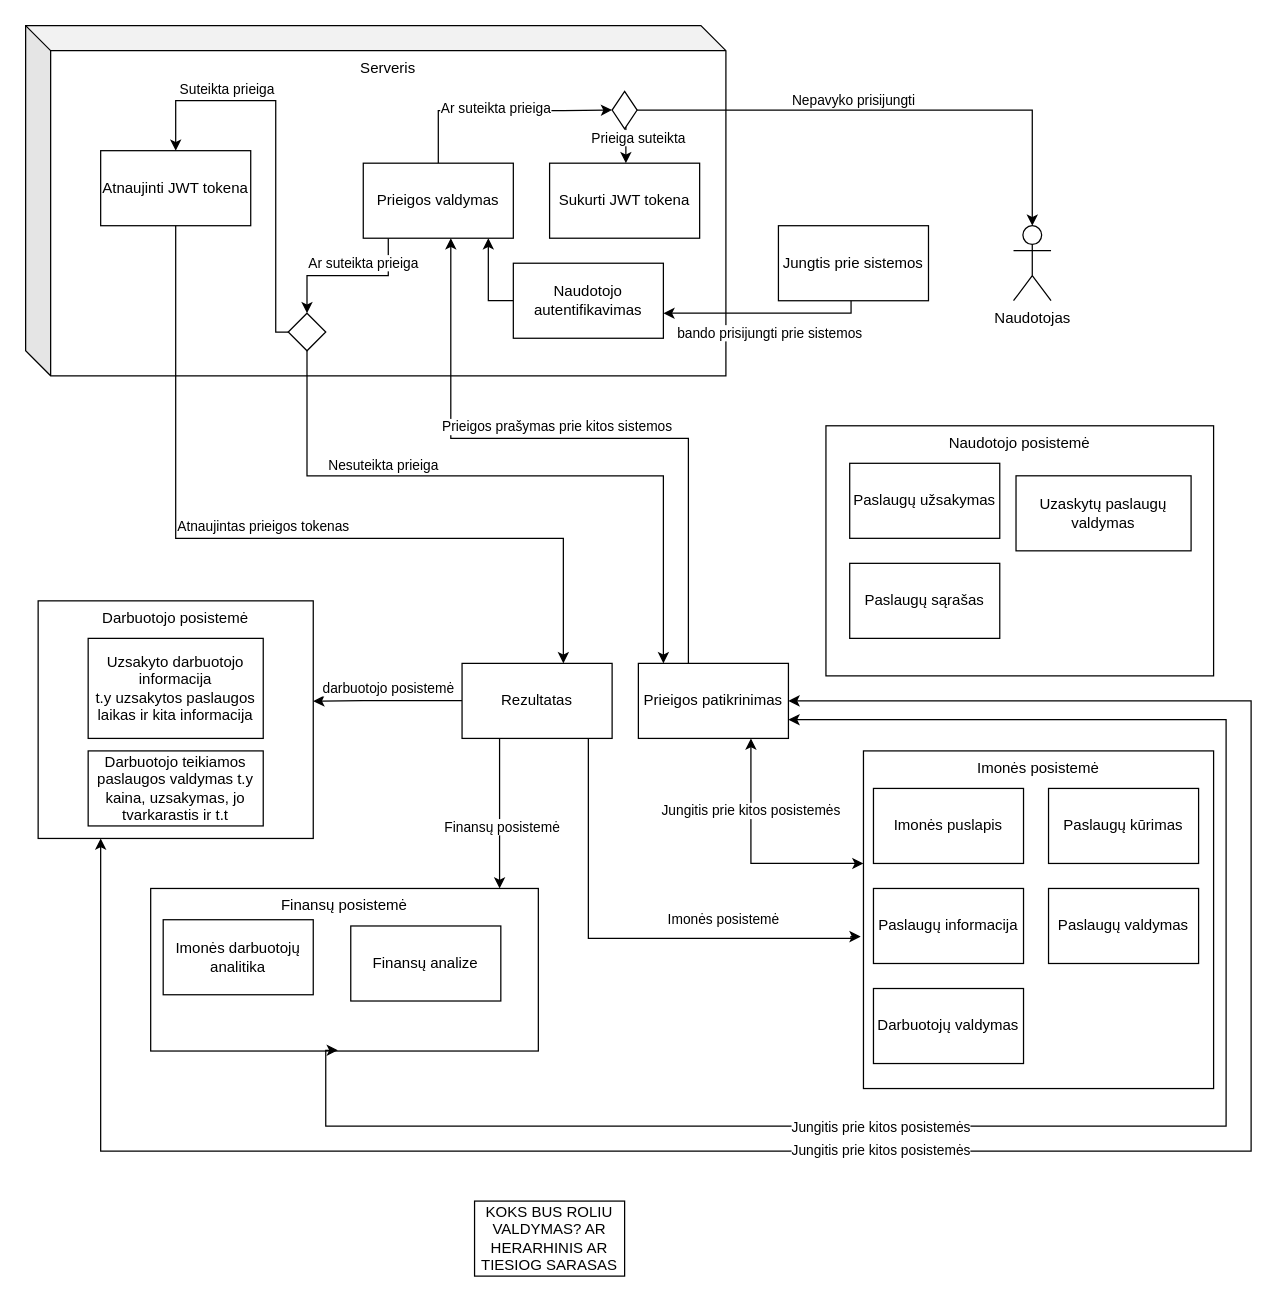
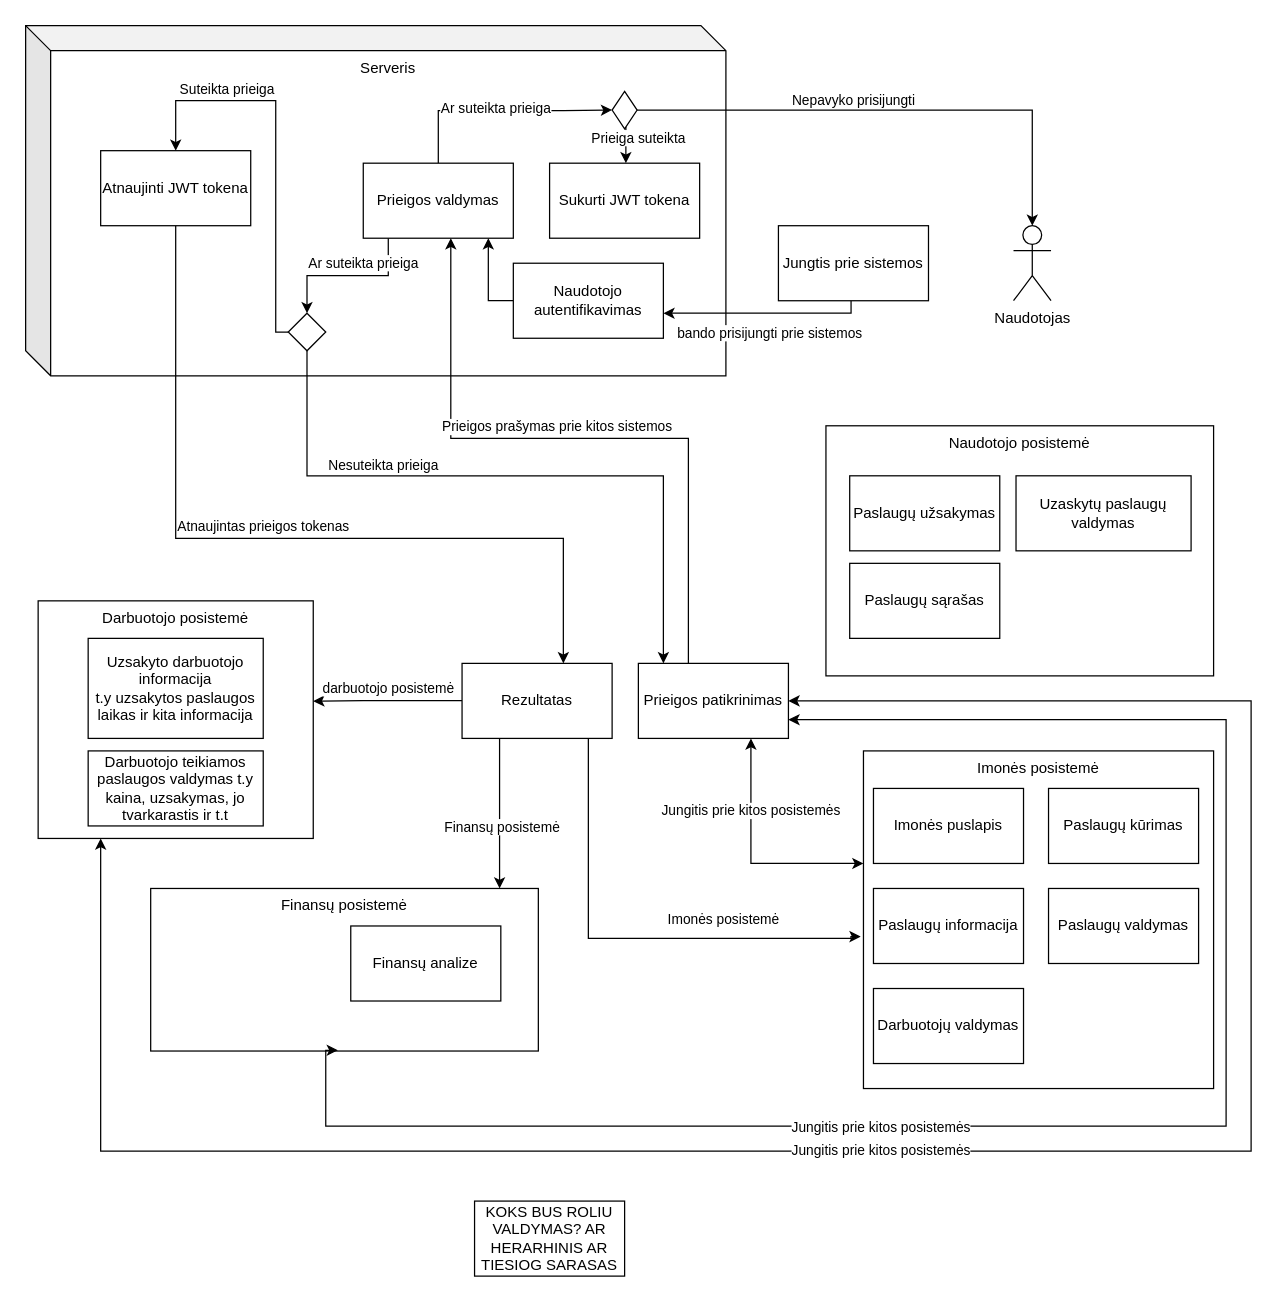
- <mxCell id="9" value="Paslaugų užsakymas" style="rounded=0;whiteSpace=wrap;html=1;" parent="1" vertex="1"><mxGeometry x="679" y="370" width="120" height="60" as="geometry" /></mxCell>
+ <mxCell id="9" value="Paslaugų užsakymas" style="rounded=0;whiteSpace=wrap;html=1;" parent="1" vertex="1"><mxGeometry x="679" y="380" width="120" height="60" as="geometry" /></mxCell>
- <mxCell id="19" value="Imonės darbuotojų analitika" style="rounded=0;whiteSpace=wrap;html=1;" parent="1" vertex="1"><mxGeometry x="130" y="735" width="120" height="60" as="geometry" /></mxCell>
